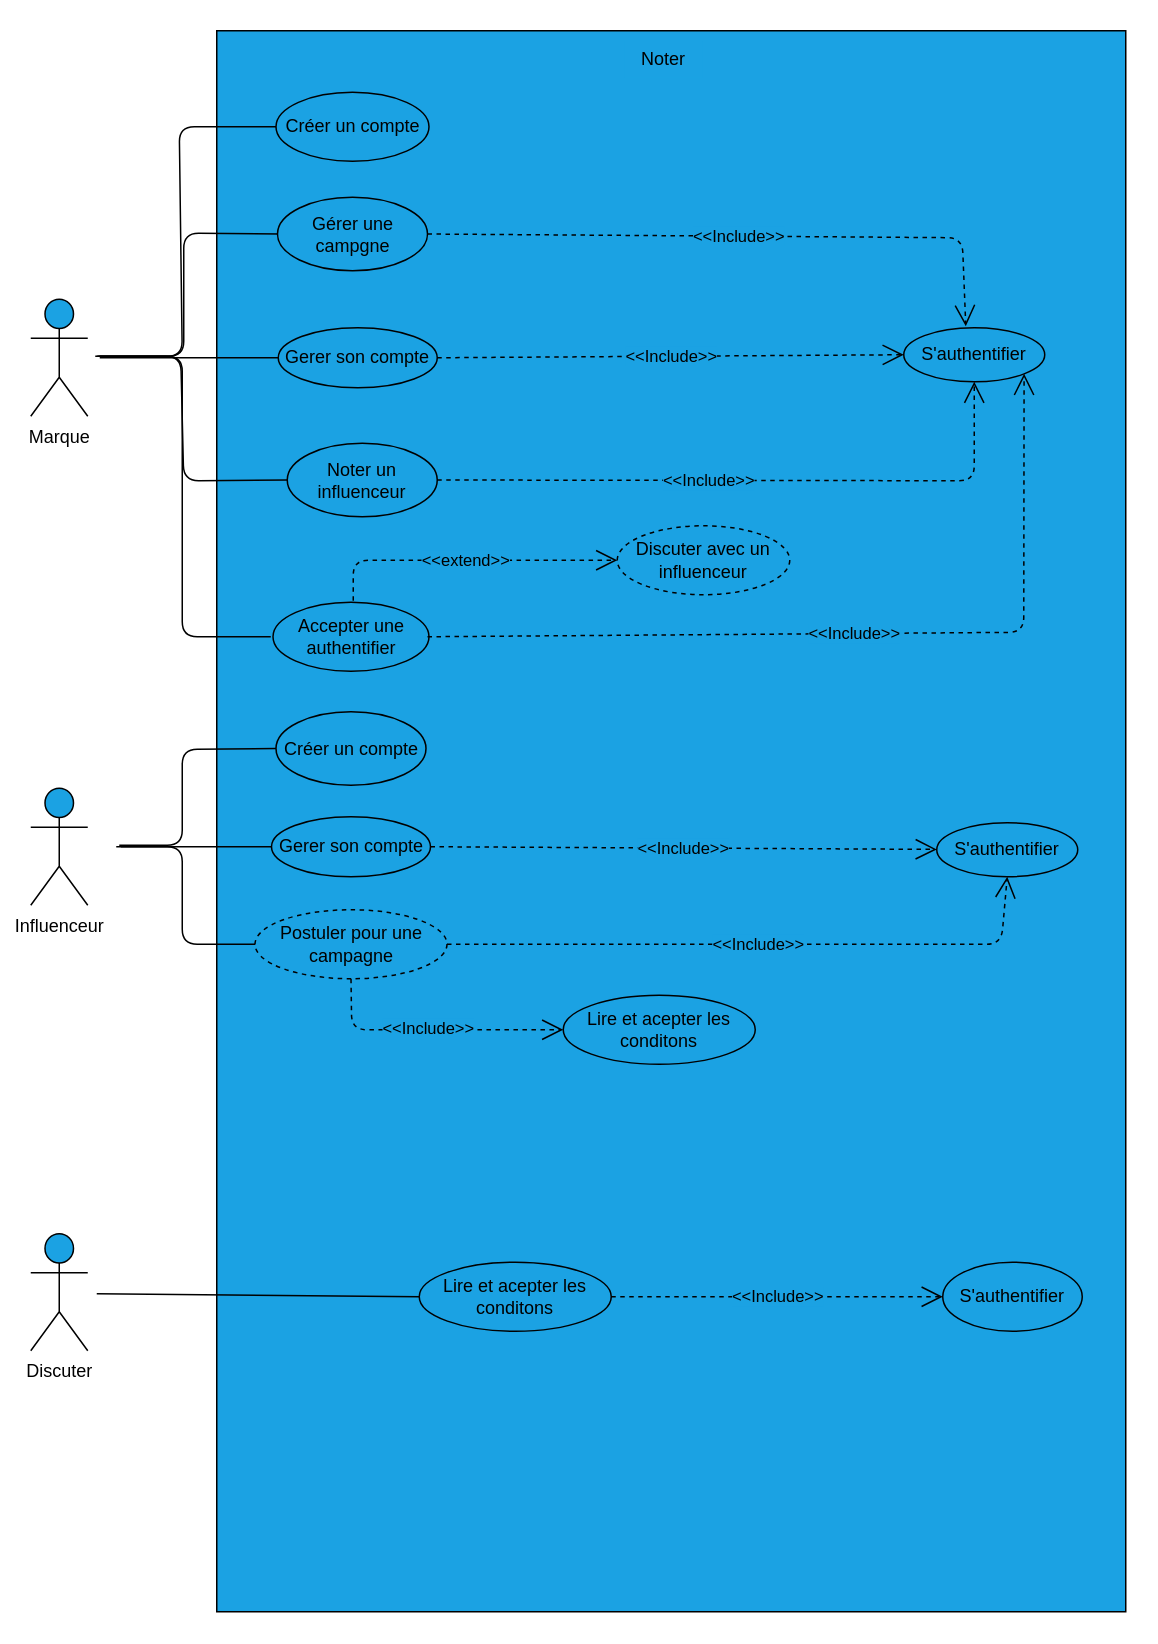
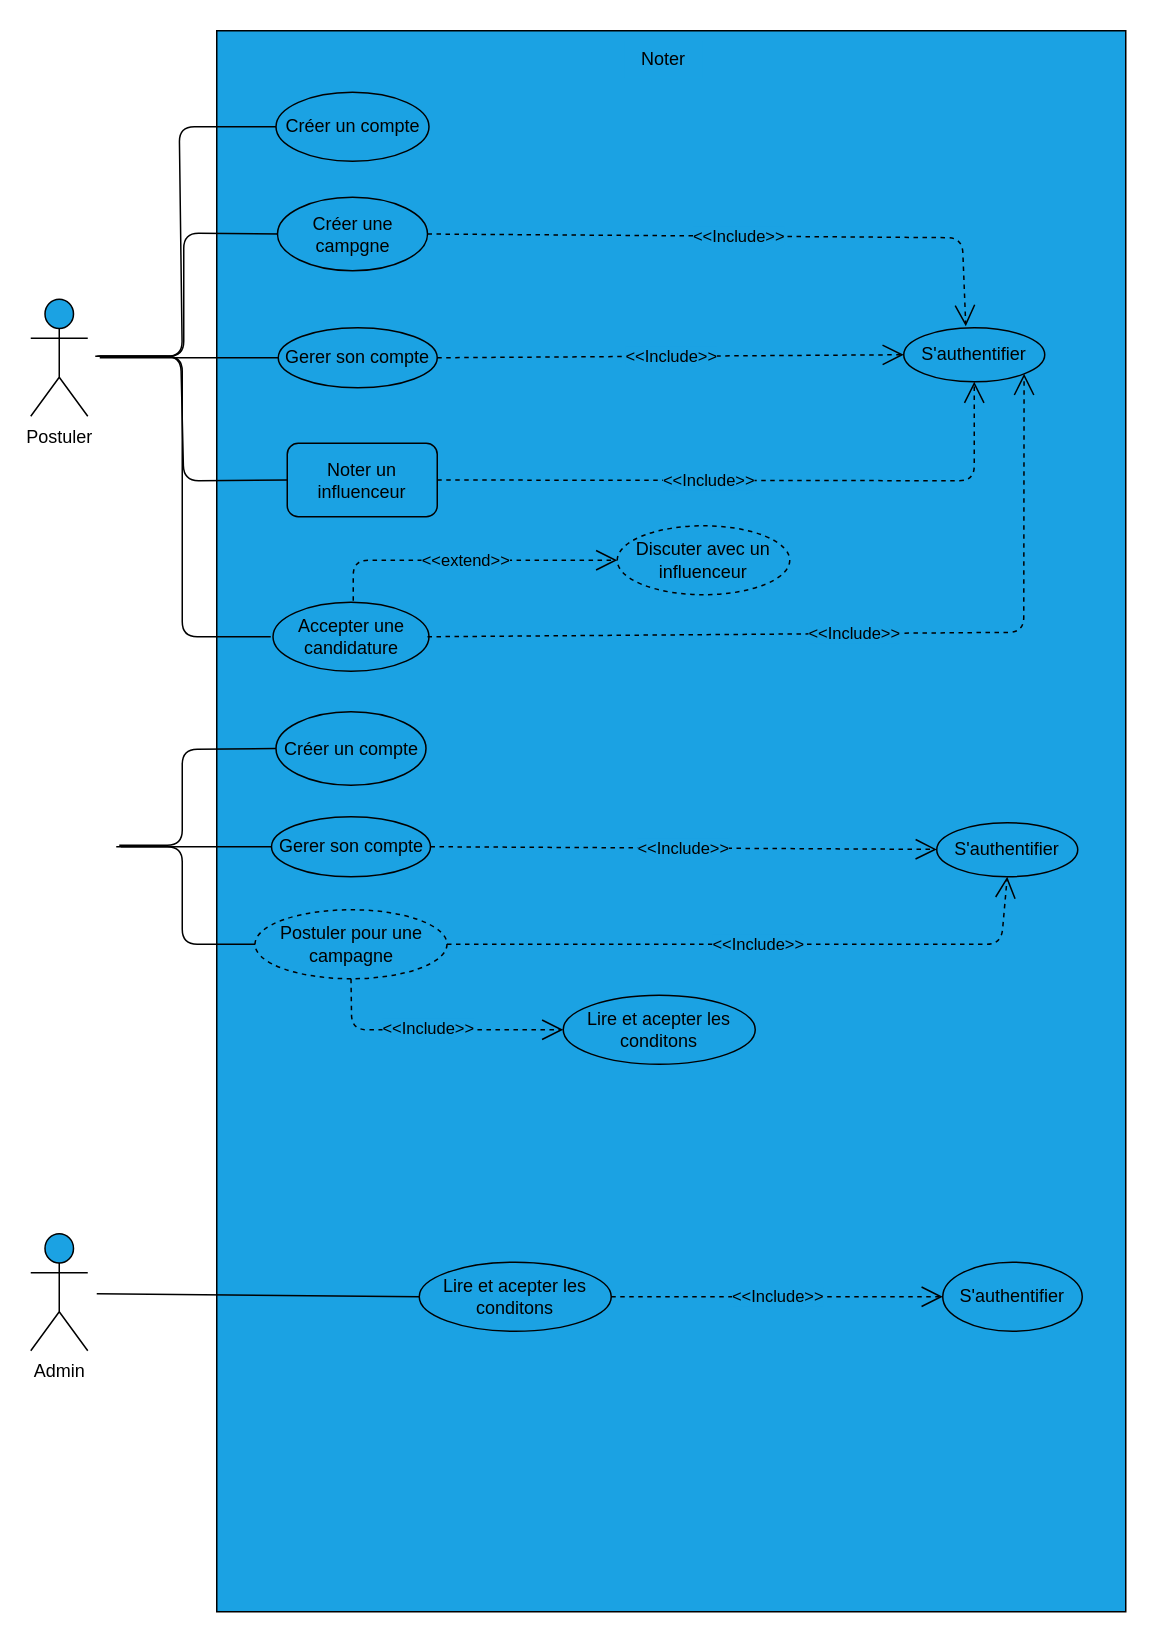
- <mxCell id="8" value="Gérer une campgne" style="ellipse;whiteSpace=wrap;html=1;strokeColor=#000000;fontColor=#000000;fillColor=#1BA2E3;" parent="1" vertex="1"><mxGeometry x="184.5" y="131" width="100" height="49" as="geometry" /></mxCell>
+ <mxCell id="8" value="Créer une campgne" style="ellipse;whiteSpace=wrap;html=1;strokeColor=#000000;fontColor=#000000;fillColor=#1BA2E3;" parent="1" vertex="1"><mxGeometry x="184.5" y="131" width="100" height="49" as="geometry" /></mxCell>
- <mxCell id="2" value="Marque" style="shape=umlActor;verticalLabelPosition=bottom;verticalAlign=top;html=1;outlineConnect=0;fillColor=#1BA2E3;strokeColor=#000000;fontColor=#000000;" parent="1" vertex="1"><mxGeometry x="20" y="199" width="38" height="78" as="geometry" /></mxCell>
+ <mxCell id="2" value="Postuler" style="shape=umlActor;verticalLabelPosition=bottom;verticalAlign=top;html=1;outlineConnect=0;fillColor=#1BA2E3;strokeColor=#000000;fontColor=#000000;" parent="1" vertex="1"><mxGeometry x="20" y="199" width="38" height="78" as="geometry" /></mxCell>
- <mxCell id="31" value="Noter un influenceur" style="ellipse;whiteSpace=wrap;html=1;strokeColor=#000000;fontColor=#000000;fillColor=#1BA2E3;" vertex="1" parent="1"><mxGeometry x="191" y="295" width="100" height="49" as="geometry" /></mxCell>
+ <mxCell id="31" value="Noter un influenceur" style="whiteSpace=wrap;html=1;strokeColor=#000000;fontColor=#000000;fillColor=#1BA2E3;rounded=1;" vertex="1" parent="1"><mxGeometry x="191" y="295" width="100" height="49" as="geometry" /></mxCell>
- <mxCell id="10" value="Accepter une authentifier" style="ellipse;whiteSpace=wrap;html=1;strokeColor=#000000;fontColor=#000000;fillColor=#1BA2E3;" parent="1" vertex="1"><mxGeometry x="181.5" y="401" width="104" height="46" as="geometry" /></mxCell>
+ <mxCell id="10" value="Accepter une candidature" style="ellipse;whiteSpace=wrap;html=1;strokeColor=#000000;fontColor=#000000;fillColor=#1BA2E3;" parent="1" vertex="1"><mxGeometry x="181.5" y="401" width="104" height="46" as="geometry" /></mxCell>
- <mxCell id="4" value="Influenceur" style="shape=umlActor;verticalLabelPosition=bottom;verticalAlign=top;html=1;outlineConnect=0;fillColor=#1BA2E3;strokeColor=#000000;fontColor=#000000;" parent="1" vertex="1"><mxGeometry x="20" y="525" width="38" height="78" as="geometry" /></mxCell>
- <mxCell id="34" value="Discuter" style="shape=umlActor;verticalLabelPosition=bottom;verticalAlign=top;html=1;outlineConnect=0;fillColor=#1BA2E3;strokeColor=#000000;fontColor=#000000;" vertex="1" parent="1"><mxGeometry x="20" y="822" width="38" height="78" as="geometry" /></mxCell>
+ <mxCell id="34" value="Admin" style="shape=umlActor;verticalLabelPosition=bottom;verticalAlign=top;html=1;outlineConnect=0;fillColor=#1BA2E3;strokeColor=#000000;fontColor=#000000;" vertex="1" parent="1"><mxGeometry x="20" y="822" width="38" height="78" as="geometry" /></mxCell>
